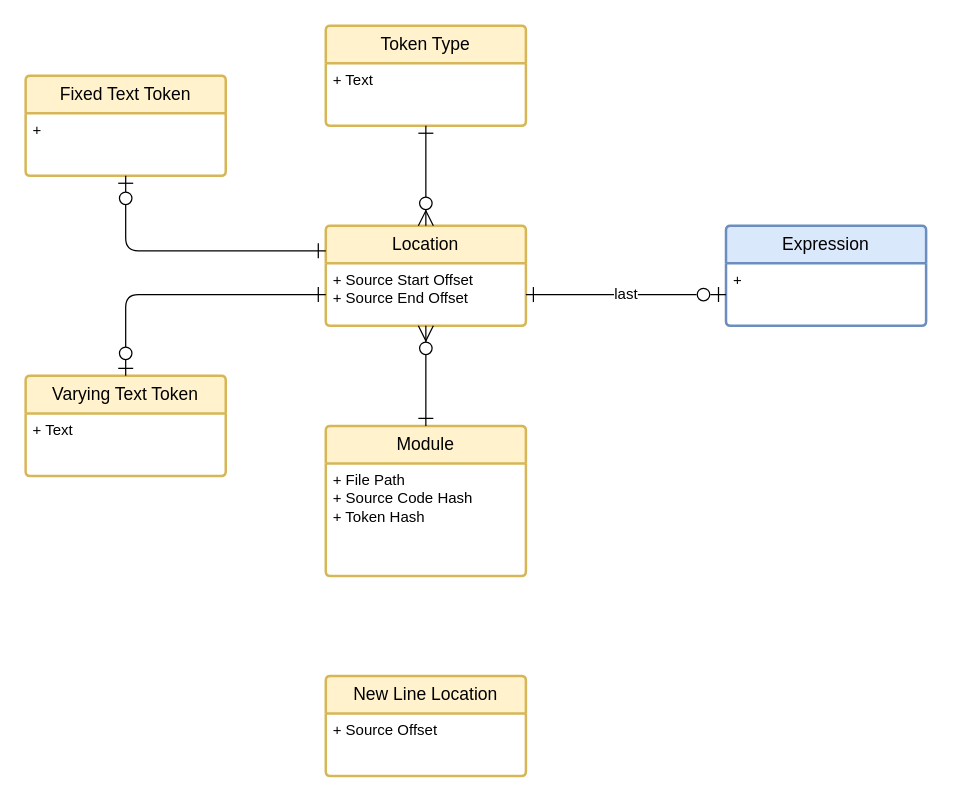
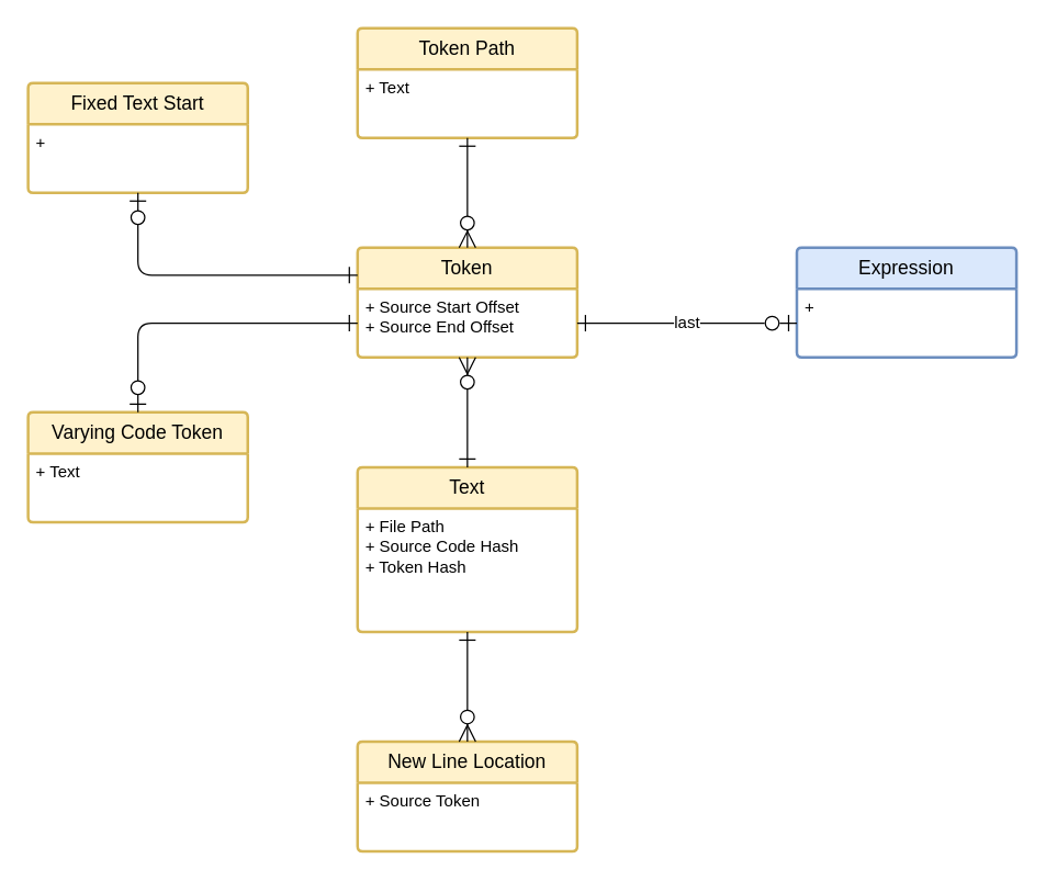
- <mxCell id="12" value="Token Type" style="swimlane;childLayout=stackLayout;horizontal=1;startSize=30;horizontalStack=0;rounded=1;fontSize=14;fontStyle=0;strokeWidth=2;resizeParent=0;resizeLast=1;shadow=0;dashed=0;align=center;arcSize=4;whiteSpace=wrap;html=1;fillColor=#fff2cc;strokeColor=#d6b656;" parent="1" vertex="1"><mxGeometry x="260" y="20" width="160" height="80" as="geometry" /></mxCell>
+ <mxCell id="12" value="Token Path" style="swimlane;childLayout=stackLayout;horizontal=1;startSize=30;horizontalStack=0;rounded=1;fontSize=14;fontStyle=0;strokeWidth=2;resizeParent=0;resizeLast=1;shadow=0;dashed=0;align=center;arcSize=4;whiteSpace=wrap;html=1;fillColor=#fff2cc;strokeColor=#d6b656;" parent="1" vertex="1"><mxGeometry x="260" y="20" width="160" height="80" as="geometry" /></mxCell>
- <mxCell id="16" value="Fixed Text Token" style="swimlane;childLayout=stackLayout;horizontal=1;startSize=30;horizontalStack=0;rounded=1;fontSize=14;fontStyle=0;strokeWidth=2;resizeParent=0;resizeLast=1;shadow=0;dashed=0;align=center;arcSize=4;whiteSpace=wrap;html=1;fillColor=#fff2cc;strokeColor=#d6b656;" parent="1" vertex="1"><mxGeometry x="20" y="60" width="160" height="80" as="geometry" /></mxCell>
+ <mxCell id="16" value="Fixed Text Start" style="swimlane;childLayout=stackLayout;horizontal=1;startSize=30;horizontalStack=0;rounded=1;fontSize=14;fontStyle=0;strokeWidth=2;resizeParent=0;resizeLast=1;shadow=0;dashed=0;align=center;arcSize=4;whiteSpace=wrap;html=1;fillColor=#fff2cc;strokeColor=#d6b656;" parent="1" vertex="1"><mxGeometry x="20" y="60" width="160" height="80" as="geometry" /></mxCell>
- <mxCell id="6" value="Location" style="swimlane;childLayout=stackLayout;horizontal=1;startSize=30;horizontalStack=0;rounded=1;fontSize=14;fontStyle=0;strokeWidth=2;resizeParent=0;resizeLast=1;shadow=0;dashed=0;align=center;arcSize=4;whiteSpace=wrap;html=1;fillColor=#fff2cc;strokeColor=#d6b656;" parent="1" vertex="1"><mxGeometry x="260" y="180" width="160" height="80" as="geometry" /></mxCell>
+ <mxCell id="6" value="Token" style="swimlane;childLayout=stackLayout;horizontal=1;startSize=30;horizontalStack=0;rounded=1;fontSize=14;fontStyle=0;strokeWidth=2;resizeParent=0;resizeLast=1;shadow=0;dashed=0;align=center;arcSize=4;whiteSpace=wrap;html=1;fillColor=#fff2cc;strokeColor=#d6b656;" parent="1" vertex="1"><mxGeometry x="260" y="180" width="160" height="80" as="geometry" /></mxCell>
- <mxCell id="18" value="Varying Text Token" style="swimlane;childLayout=stackLayout;horizontal=1;startSize=30;horizontalStack=0;rounded=1;fontSize=14;fontStyle=0;strokeWidth=2;resizeParent=0;resizeLast=1;shadow=0;dashed=0;align=center;arcSize=4;whiteSpace=wrap;html=1;fillColor=#fff2cc;strokeColor=#d6b656;" parent="1" vertex="1"><mxGeometry x="20" y="300" width="160" height="80" as="geometry" /></mxCell>
+ <mxCell id="18" value="Varying Code Token" style="swimlane;childLayout=stackLayout;horizontal=1;startSize=30;horizontalStack=0;rounded=1;fontSize=14;fontStyle=0;strokeWidth=2;resizeParent=0;resizeLast=1;shadow=0;dashed=0;align=center;arcSize=4;whiteSpace=wrap;html=1;fillColor=#fff2cc;strokeColor=#d6b656;" parent="1" vertex="1"><mxGeometry x="20" y="300" width="160" height="80" as="geometry" /></mxCell>
- <mxCell id="4" value="Module" style="swimlane;childLayout=stackLayout;horizontal=1;startSize=30;horizontalStack=0;rounded=1;fontSize=14;fontStyle=0;strokeWidth=2;resizeParent=0;resizeLast=1;shadow=0;dashed=0;align=center;arcSize=4;whiteSpace=wrap;html=1;fillColor=#fff2cc;strokeColor=#d6b656;" parent="1" vertex="1"><mxGeometry x="260" y="340" width="160" height="120" as="geometry" /></mxCell>
+ <mxCell id="4" value="Text" style="swimlane;childLayout=stackLayout;horizontal=1;startSize=30;horizontalStack=0;rounded=1;fontSize=14;fontStyle=0;strokeWidth=2;resizeParent=0;resizeLast=1;shadow=0;dashed=0;align=center;arcSize=4;whiteSpace=wrap;html=1;fillColor=#fff2cc;strokeColor=#d6b656;" parent="1" vertex="1"><mxGeometry x="260" y="340" width="160" height="120" as="geometry" /></mxCell>
+ <mxCell id="11" value="" style="fontSize=12;html=1;endArrow=ERzeroToMany;endFill=1;rounded=0;entryX=0.5;entryY=0;entryDx=0;entryDy=0;exitX=0.5;exitY=1;exitDx=0;exitDy=0;endSize=10;startSize=10;startArrow=ERone;startFill=0;" parent="1" source="5" target="9" edge="1"><mxGeometry width="100" height="100" relative="1" as="geometry"><mxPoint x="340" y="660" as="sourcePoint" /><mxPoint x="870" y="870" as="targetPoint" /></mxGeometry></mxCell>
- <mxCell id="10" value="+ Source Offset" style="align=left;strokeColor=none;fillColor=none;spacingLeft=4;fontSize=12;verticalAlign=top;resizable=0;rotatable=0;part=1;html=1;" parent="9" vertex="1"><mxGeometry y="30" width="160" height="50" as="geometry" /></mxCell>
+ <mxCell id="10" value="+ Source Token" style="align=left;strokeColor=none;fillColor=none;spacingLeft=4;fontSize=12;verticalAlign=top;resizable=0;rotatable=0;part=1;html=1;" parent="9" vertex="1"><mxGeometry y="30" width="160" height="50" as="geometry" /></mxCell>
